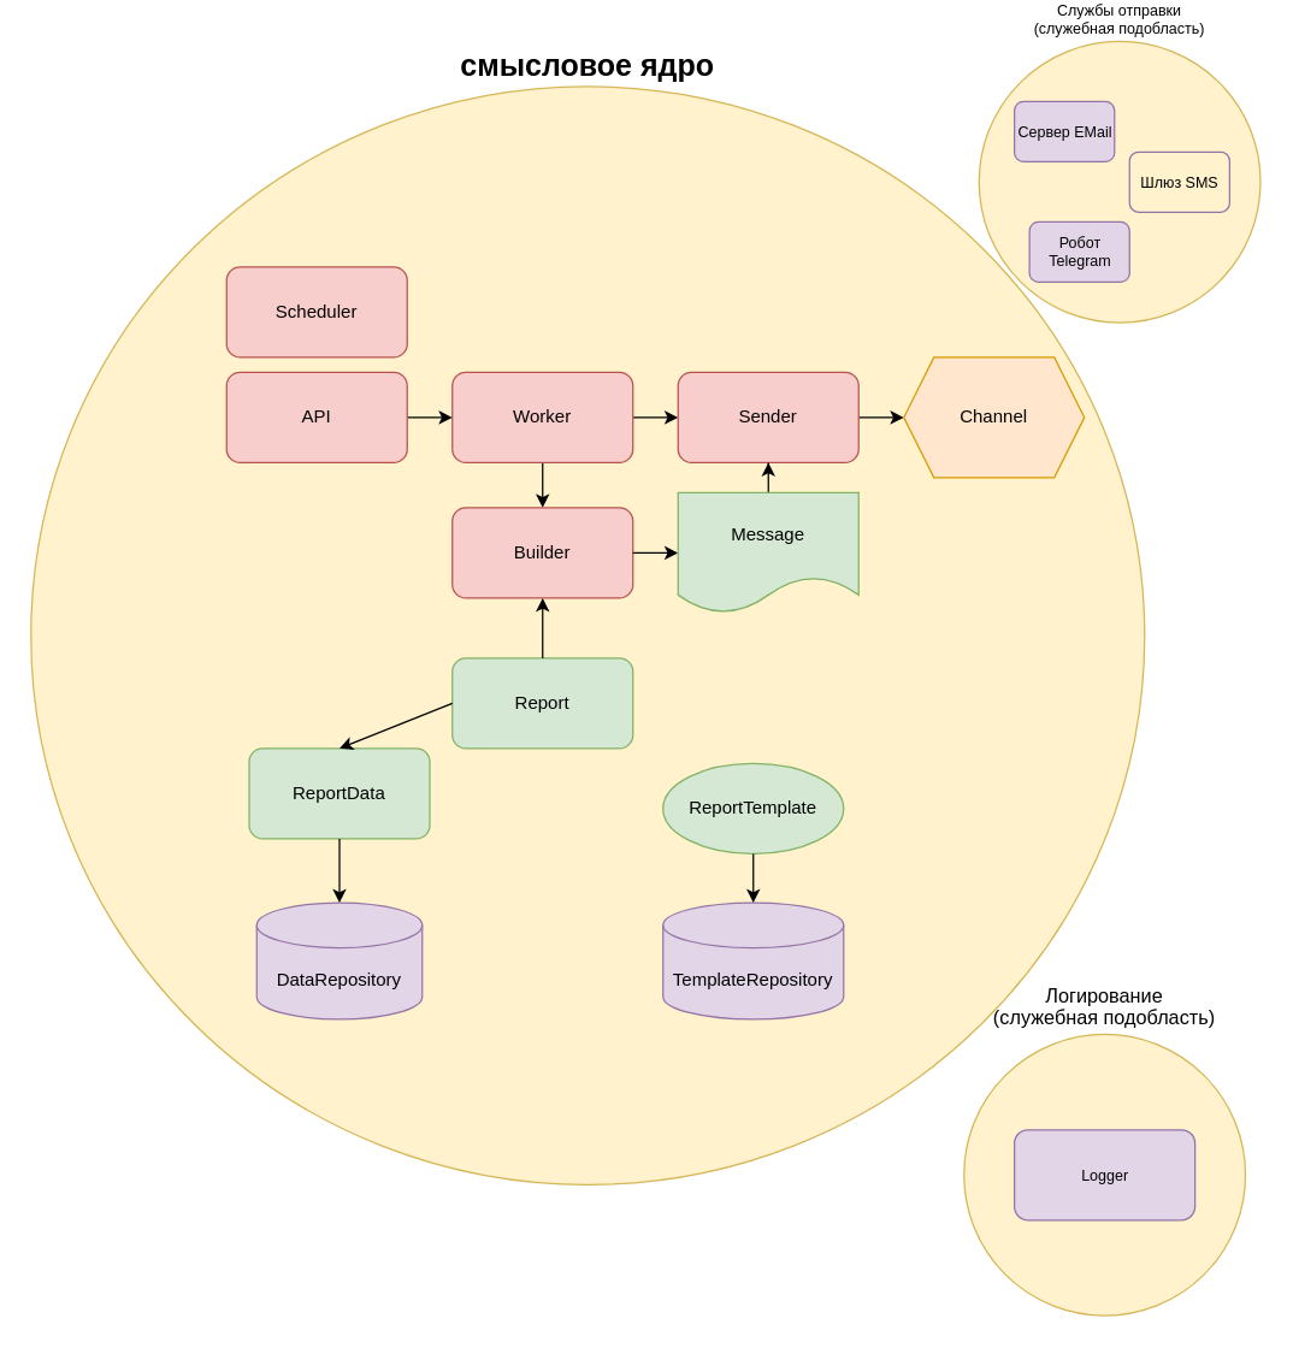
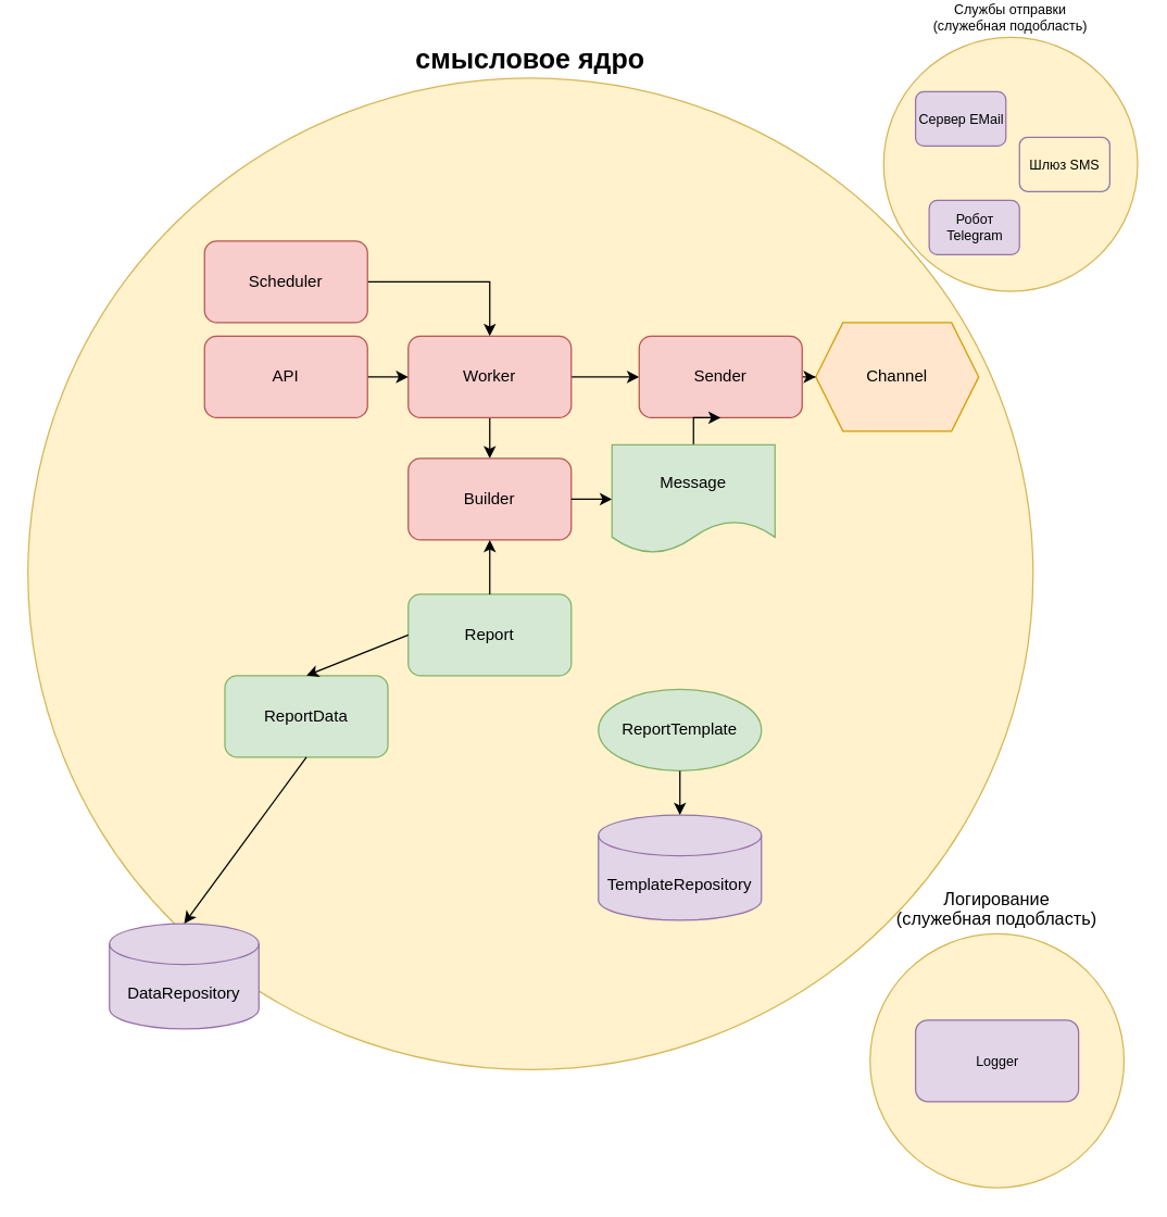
+ <mxCell id="3" value="" style="edgeStyle=orthogonalEdgeStyle;rounded=0;orthogonalLoop=1;jettySize=auto;html=1;" parent="1" source="4" target="7" edge="1"><mxGeometry relative="1" as="geometry" /></mxCell>
- <mxCell id="10" value="Sender" style="rounded=1;whiteSpace=wrap;html=1;fillColor=#f8cecc;strokeColor=#b85450;" parent="1" vertex="1"><mxGeometry x="450" y="240" width="120" height="60" as="geometry" /></mxCell>
+ <mxCell id="10" value="Sender" style="rounded=1;whiteSpace=wrap;html=1;fillColor=#f8cecc;strokeColor=#b85450;" parent="1" vertex="1"><mxGeometry x="470" y="240" width="120" height="60" as="geometry" /></mxCell>
- <mxCell id="11" value="DataRepository" style="shape=cylinder3;whiteSpace=wrap;html=1;boundedLbl=1;backgroundOutline=1;size=15;fillColor=#e1d5e7;strokeColor=#9673a6;" parent="1" vertex="1"><mxGeometry x="170" y="592.5" width="110" height="77.5" as="geometry" /></mxCell>
+ <mxCell id="11" value="DataRepository" style="shape=cylinder3;whiteSpace=wrap;html=1;boundedLbl=1;backgroundOutline=1;size=15;fillColor=#e1d5e7;strokeColor=#9673a6;" parent="1" vertex="1"><mxGeometry x="80" y="672.5" width="110" height="77.5" as="geometry" /></mxCell>
